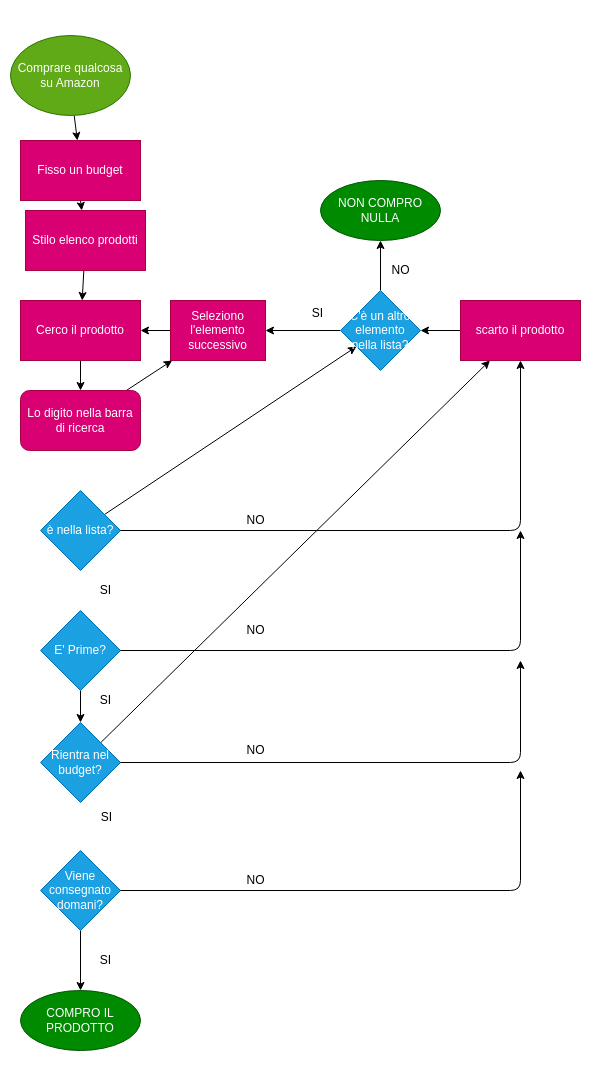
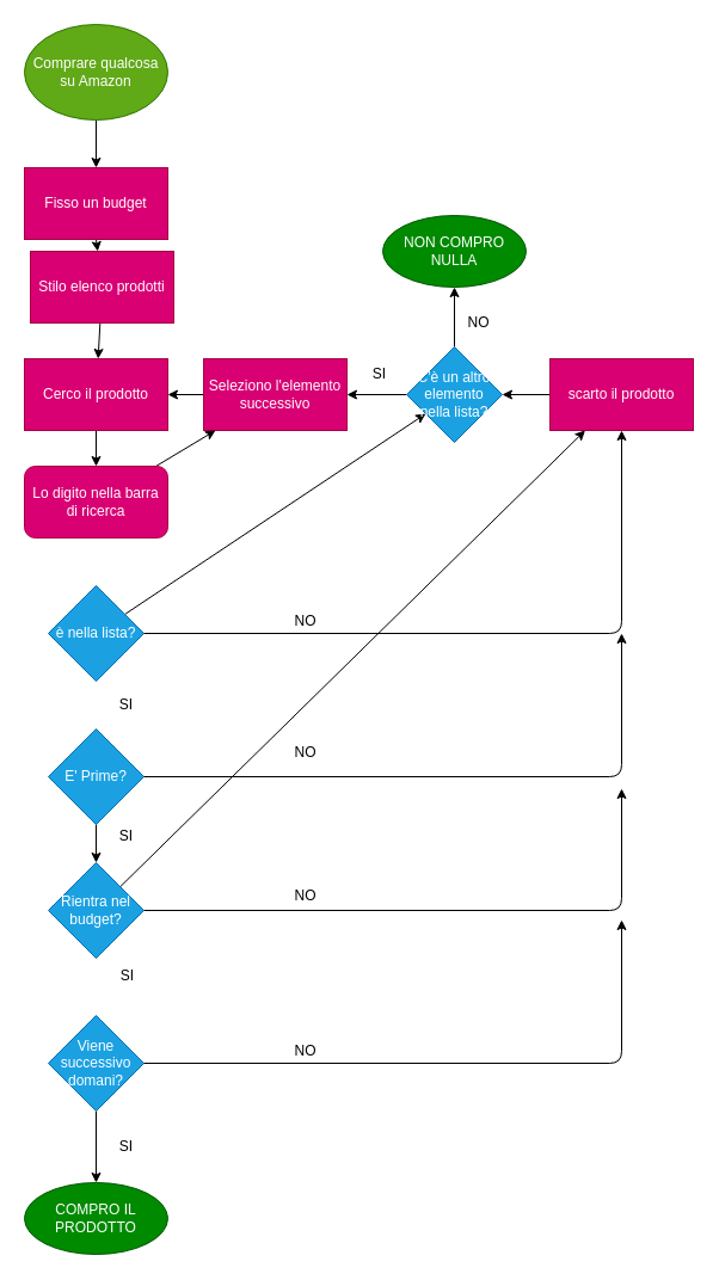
- <mxCell id="4" value="Comprare qualcosa su Amazon" style="ellipse;whiteSpace=wrap;html=1;fillColor=#60a917;fontColor=#ffffff;strokeColor=#2D7600;" vertex="1" parent="1"><mxGeometry x="10" y="35" width="120" height="80" as="geometry" /></mxCell>
+ <mxCell id="4" value="Comprare qualcosa su Amazon" style="ellipse;whiteSpace=wrap;html=1;fillColor=#60a917;fontColor=#ffffff;strokeColor=#2D7600;" vertex="1" parent="1"><mxGeometry x="20" y="20" width="120" height="80" as="geometry" /></mxCell>
- <mxCell id="18" value="Seleziono l'elemento successivo" style="rounded=0;whiteSpace=wrap;html=1;fillColor=#d80073;fontColor=#ffffff;strokeColor=#A50040;" vertex="1" parent="1"><mxGeometry x="170" y="300" width="95" height="60" as="geometry" /></mxCell>
+ <mxCell id="18" value="Seleziono l'elemento successivo" style="rounded=0;whiteSpace=wrap;html=1;fillColor=#d80073;fontColor=#ffffff;strokeColor=#A50040;" vertex="1" parent="1"><mxGeometry x="170" y="300" width="120" height="60" as="geometry" /></mxCell>
- <mxCell id="33" value="Viene consegnato domani?" style="rhombus;whiteSpace=wrap;html=1;fillColor=#1ba1e2;fontColor=#ffffff;strokeColor=#006EAF;" vertex="1" parent="1"><mxGeometry x="40" y="850" width="80" height="80" as="geometry" /></mxCell>
+ <mxCell id="33" value="Viene successivo domani?" style="rhombus;whiteSpace=wrap;html=1;fillColor=#1ba1e2;fontColor=#ffffff;strokeColor=#006EAF;" vertex="1" parent="1"><mxGeometry x="40" y="850" width="80" height="80" as="geometry" /></mxCell>
